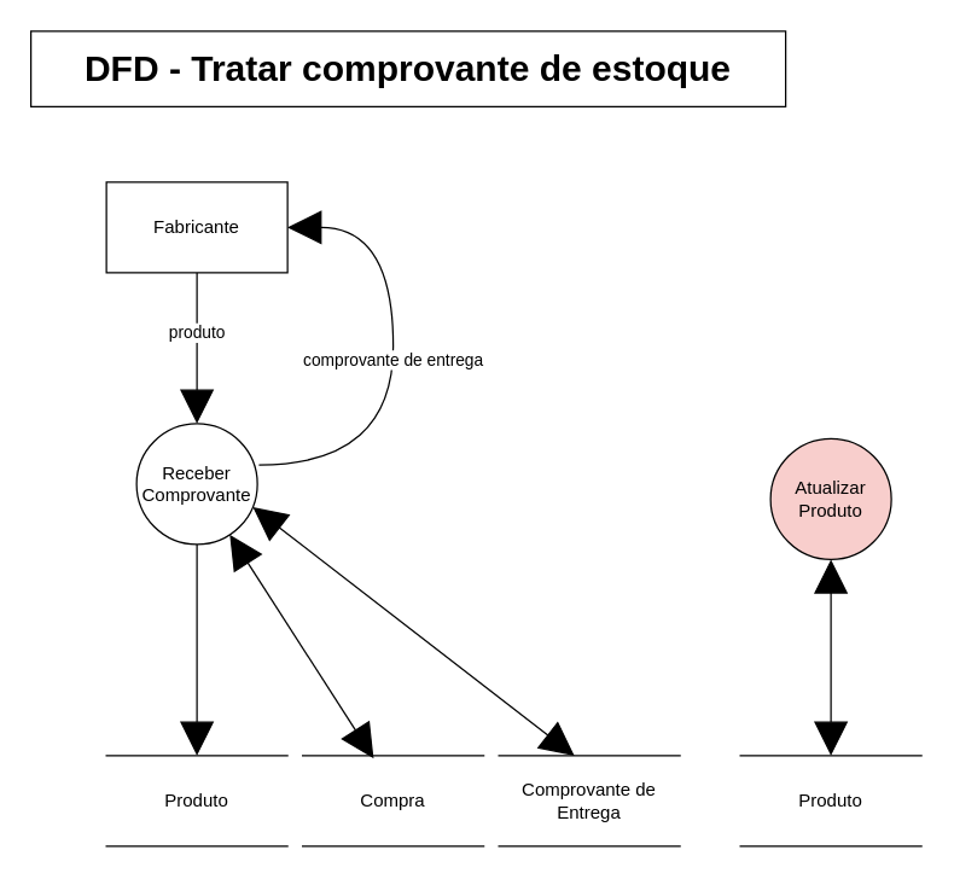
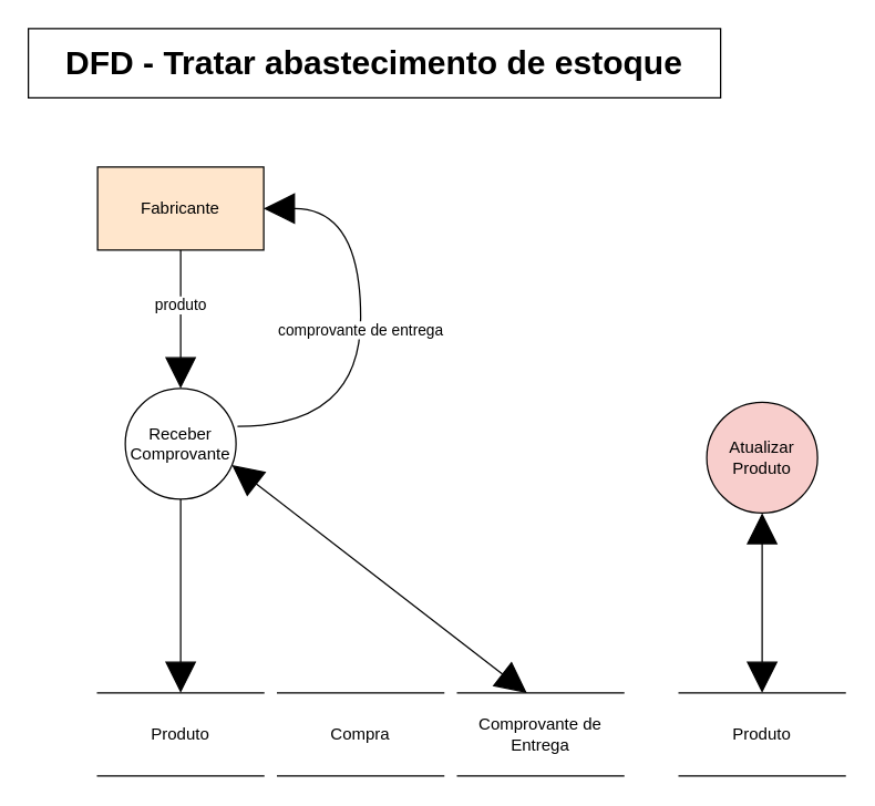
- <mxCell id="2" value="&lt;span style=&quot;font-size: 24px ; font-weight: 700&quot;&gt;DFD - Tratar comprovante de estoque&lt;/span&gt;" style="rounded=0;whiteSpace=wrap;html=1;" parent="1" vertex="1"><mxGeometry x="20" y="20" width="500" height="50" as="geometry" /></mxCell>
+ <mxCell id="2" value="&lt;span style=&quot;font-size: 24px ; font-weight: 700&quot;&gt;DFD - Tratar abastecimento de estoque&lt;/span&gt;" style="rounded=0;whiteSpace=wrap;html=1;" parent="1" vertex="1"><mxGeometry x="20" y="20" width="500" height="50" as="geometry" /></mxCell>
- <mxCell id="5" value="Fabricante" style="rounded=0;whiteSpace=wrap;html=1;" parent="1" vertex="1"><mxGeometry x="70" y="120" width="120" height="60" as="geometry" /></mxCell>
+ <mxCell id="5" value="Fabricante" style="rounded=0;whiteSpace=wrap;html=1;fillColor=#ffe6cc;" parent="1" vertex="1"><mxGeometry x="70" y="120" width="120" height="60" as="geometry" /></mxCell>
- <mxCell id="7" style="rounded=0;orthogonalLoop=1;jettySize=auto;html=1;entryX=0.392;entryY=0.03;entryDx=0;entryDy=0;entryPerimeter=0;startArrow=block;startFill=1;startSize=20;endArrow=block;endFill=1;endSize=20;" parent="1" source="10" target="11" edge="1"><mxGeometry relative="1" as="geometry" /></mxCell>
